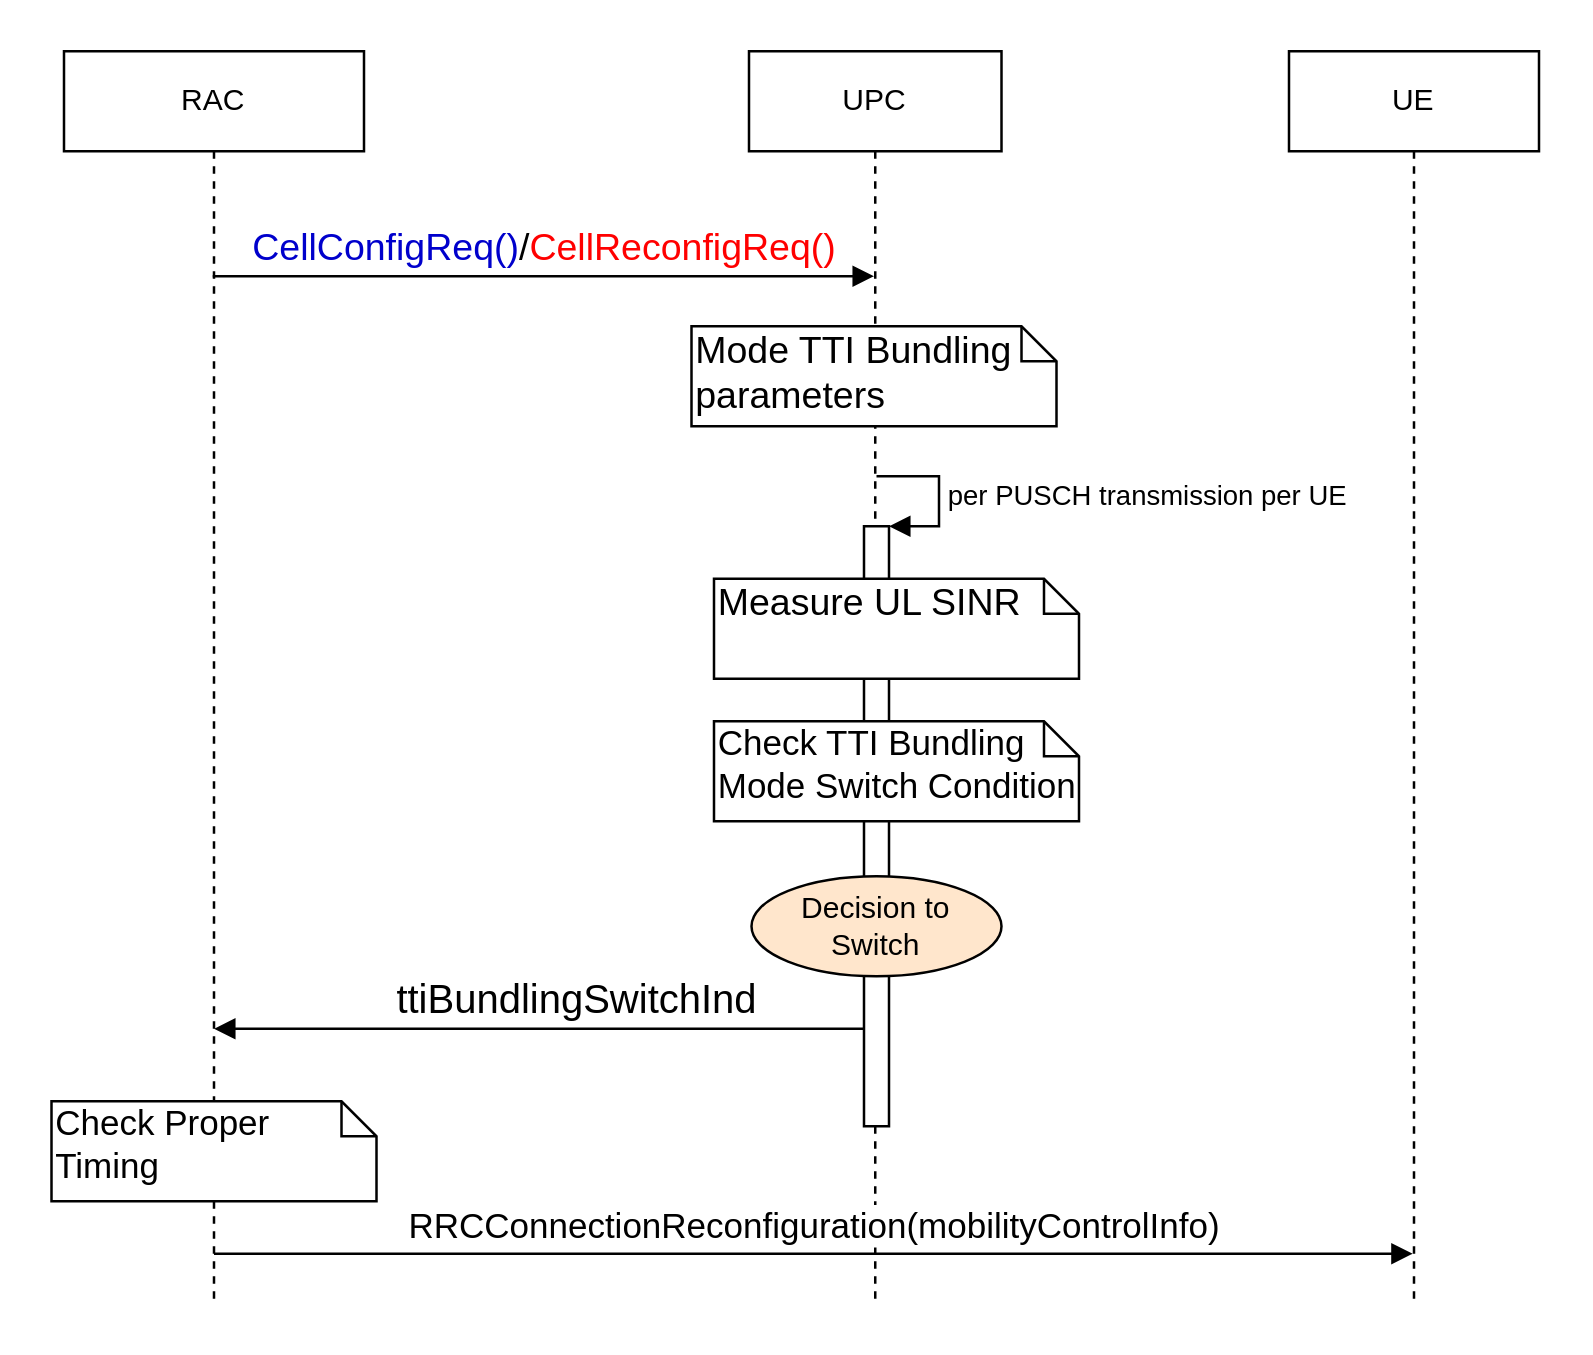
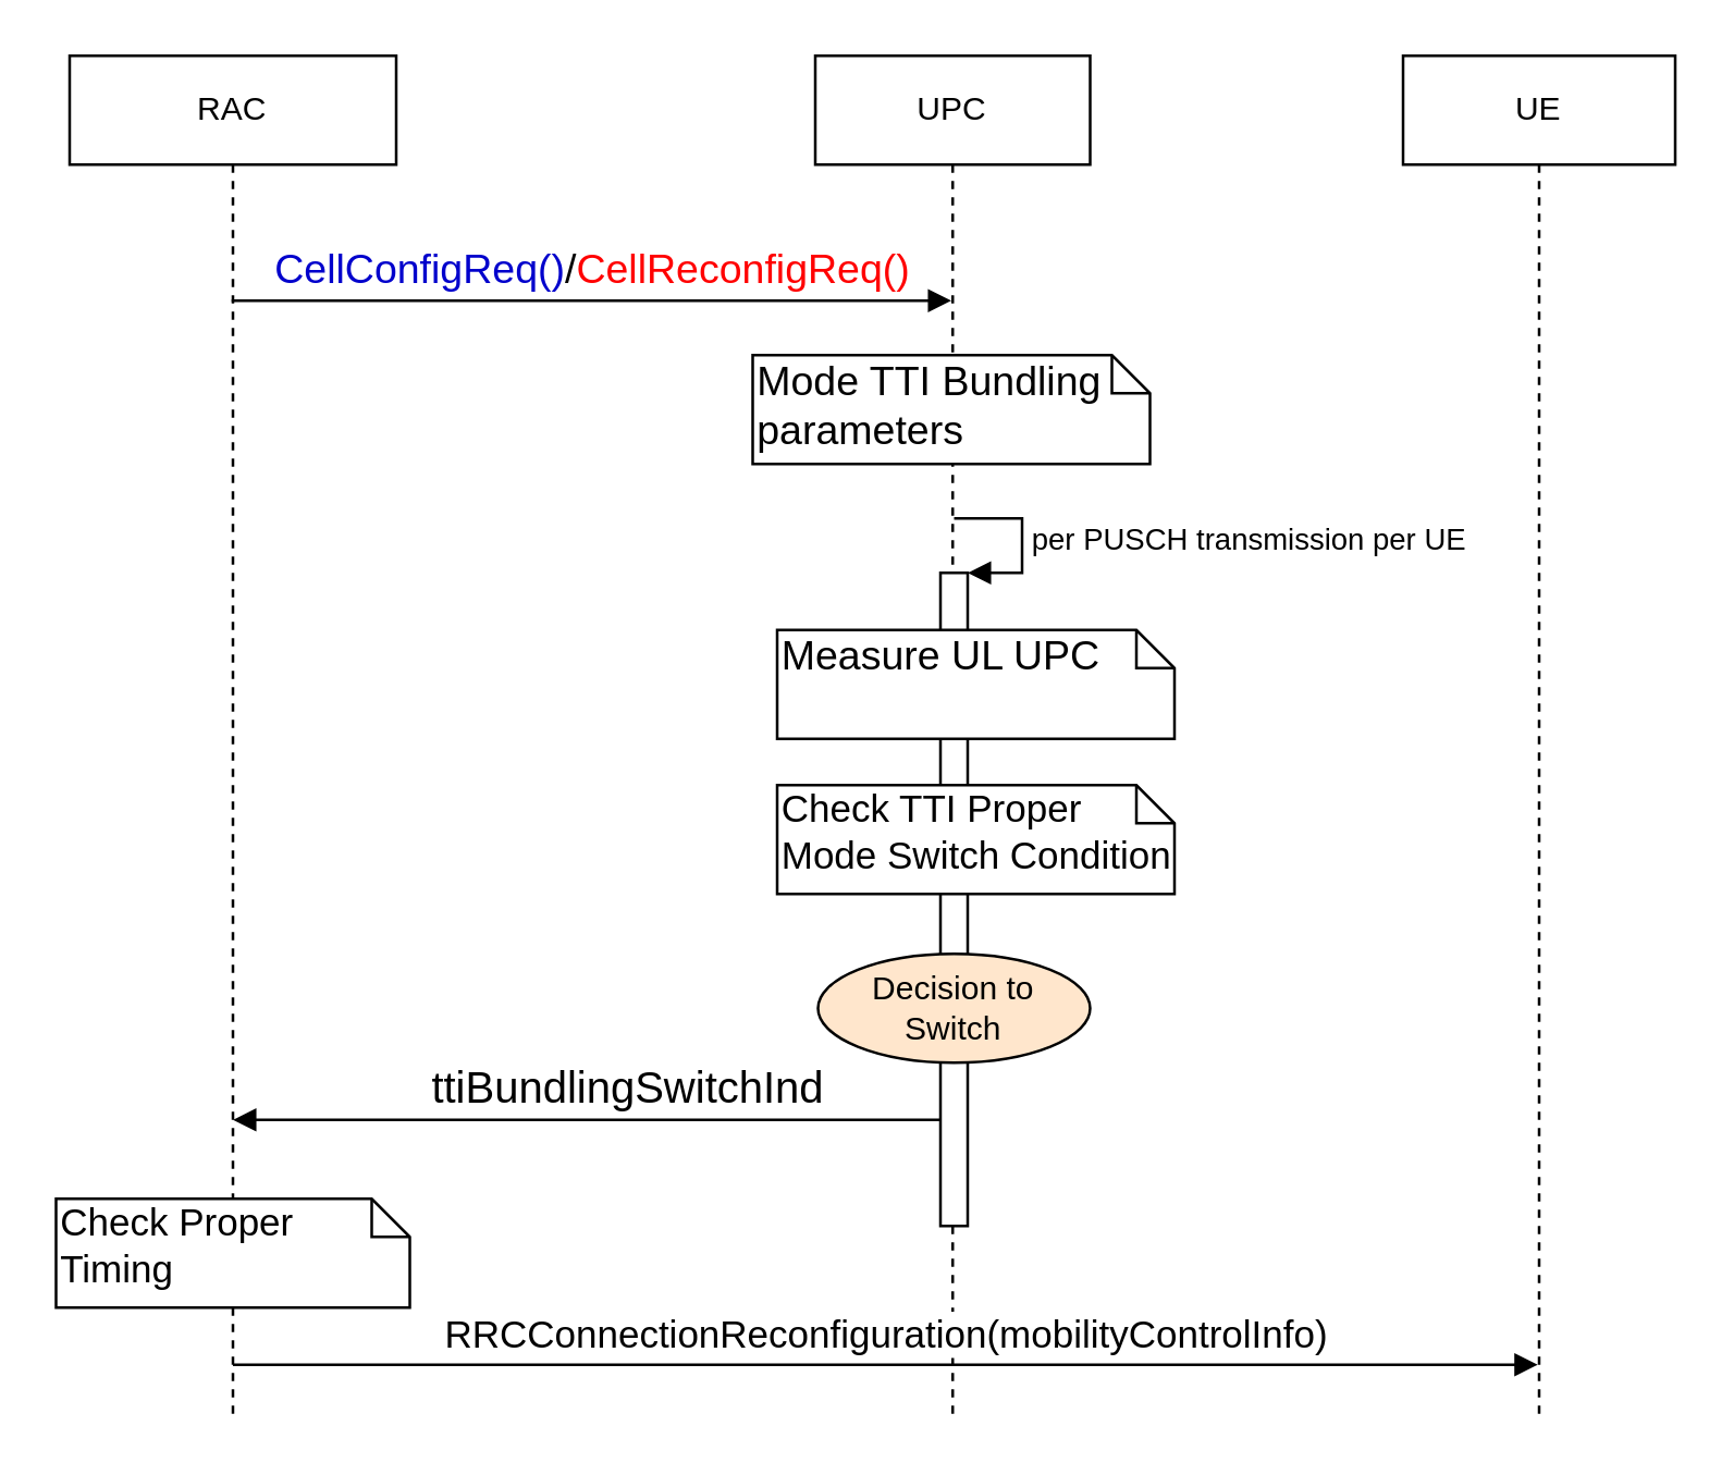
- <mxCell id="10" value="&lt;font style=&quot;font-size: 15px&quot;&gt;Measure UL SINR&lt;/font&gt;" style="shape=note;whiteSpace=wrap;html=1;size=14;verticalAlign=top;align=left;spacingTop=-6;" parent="1" vertex="1"><mxGeometry x="285" y="231" width="146" height="40" as="geometry" /></mxCell>
+ <mxCell id="10" value="&lt;font style=&quot;font-size: 15px&quot;&gt;Measure UL UPC&lt;/font&gt;" style="shape=note;whiteSpace=wrap;html=1;size=14;verticalAlign=top;align=left;spacingTop=-6;" parent="1" vertex="1"><mxGeometry x="285" y="231" width="146" height="40" as="geometry" /></mxCell>
- <mxCell id="11" value="&lt;font style=&quot;font-size: 14px&quot;&gt;Check TTI Bundling Mode Switch Condition&lt;/font&gt;" style="shape=note;whiteSpace=wrap;html=1;size=14;verticalAlign=top;align=left;spacingTop=-6;" parent="1" vertex="1"><mxGeometry x="285" y="288" width="146" height="40" as="geometry" /></mxCell>
+ <mxCell id="11" value="&lt;font style=&quot;font-size: 14px&quot;&gt;Check TTI Proper Mode Switch Condition&lt;/font&gt;" style="shape=note;whiteSpace=wrap;html=1;size=14;verticalAlign=top;align=left;spacingTop=-6;" parent="1" vertex="1"><mxGeometry x="285" y="288" width="146" height="40" as="geometry" /></mxCell>
